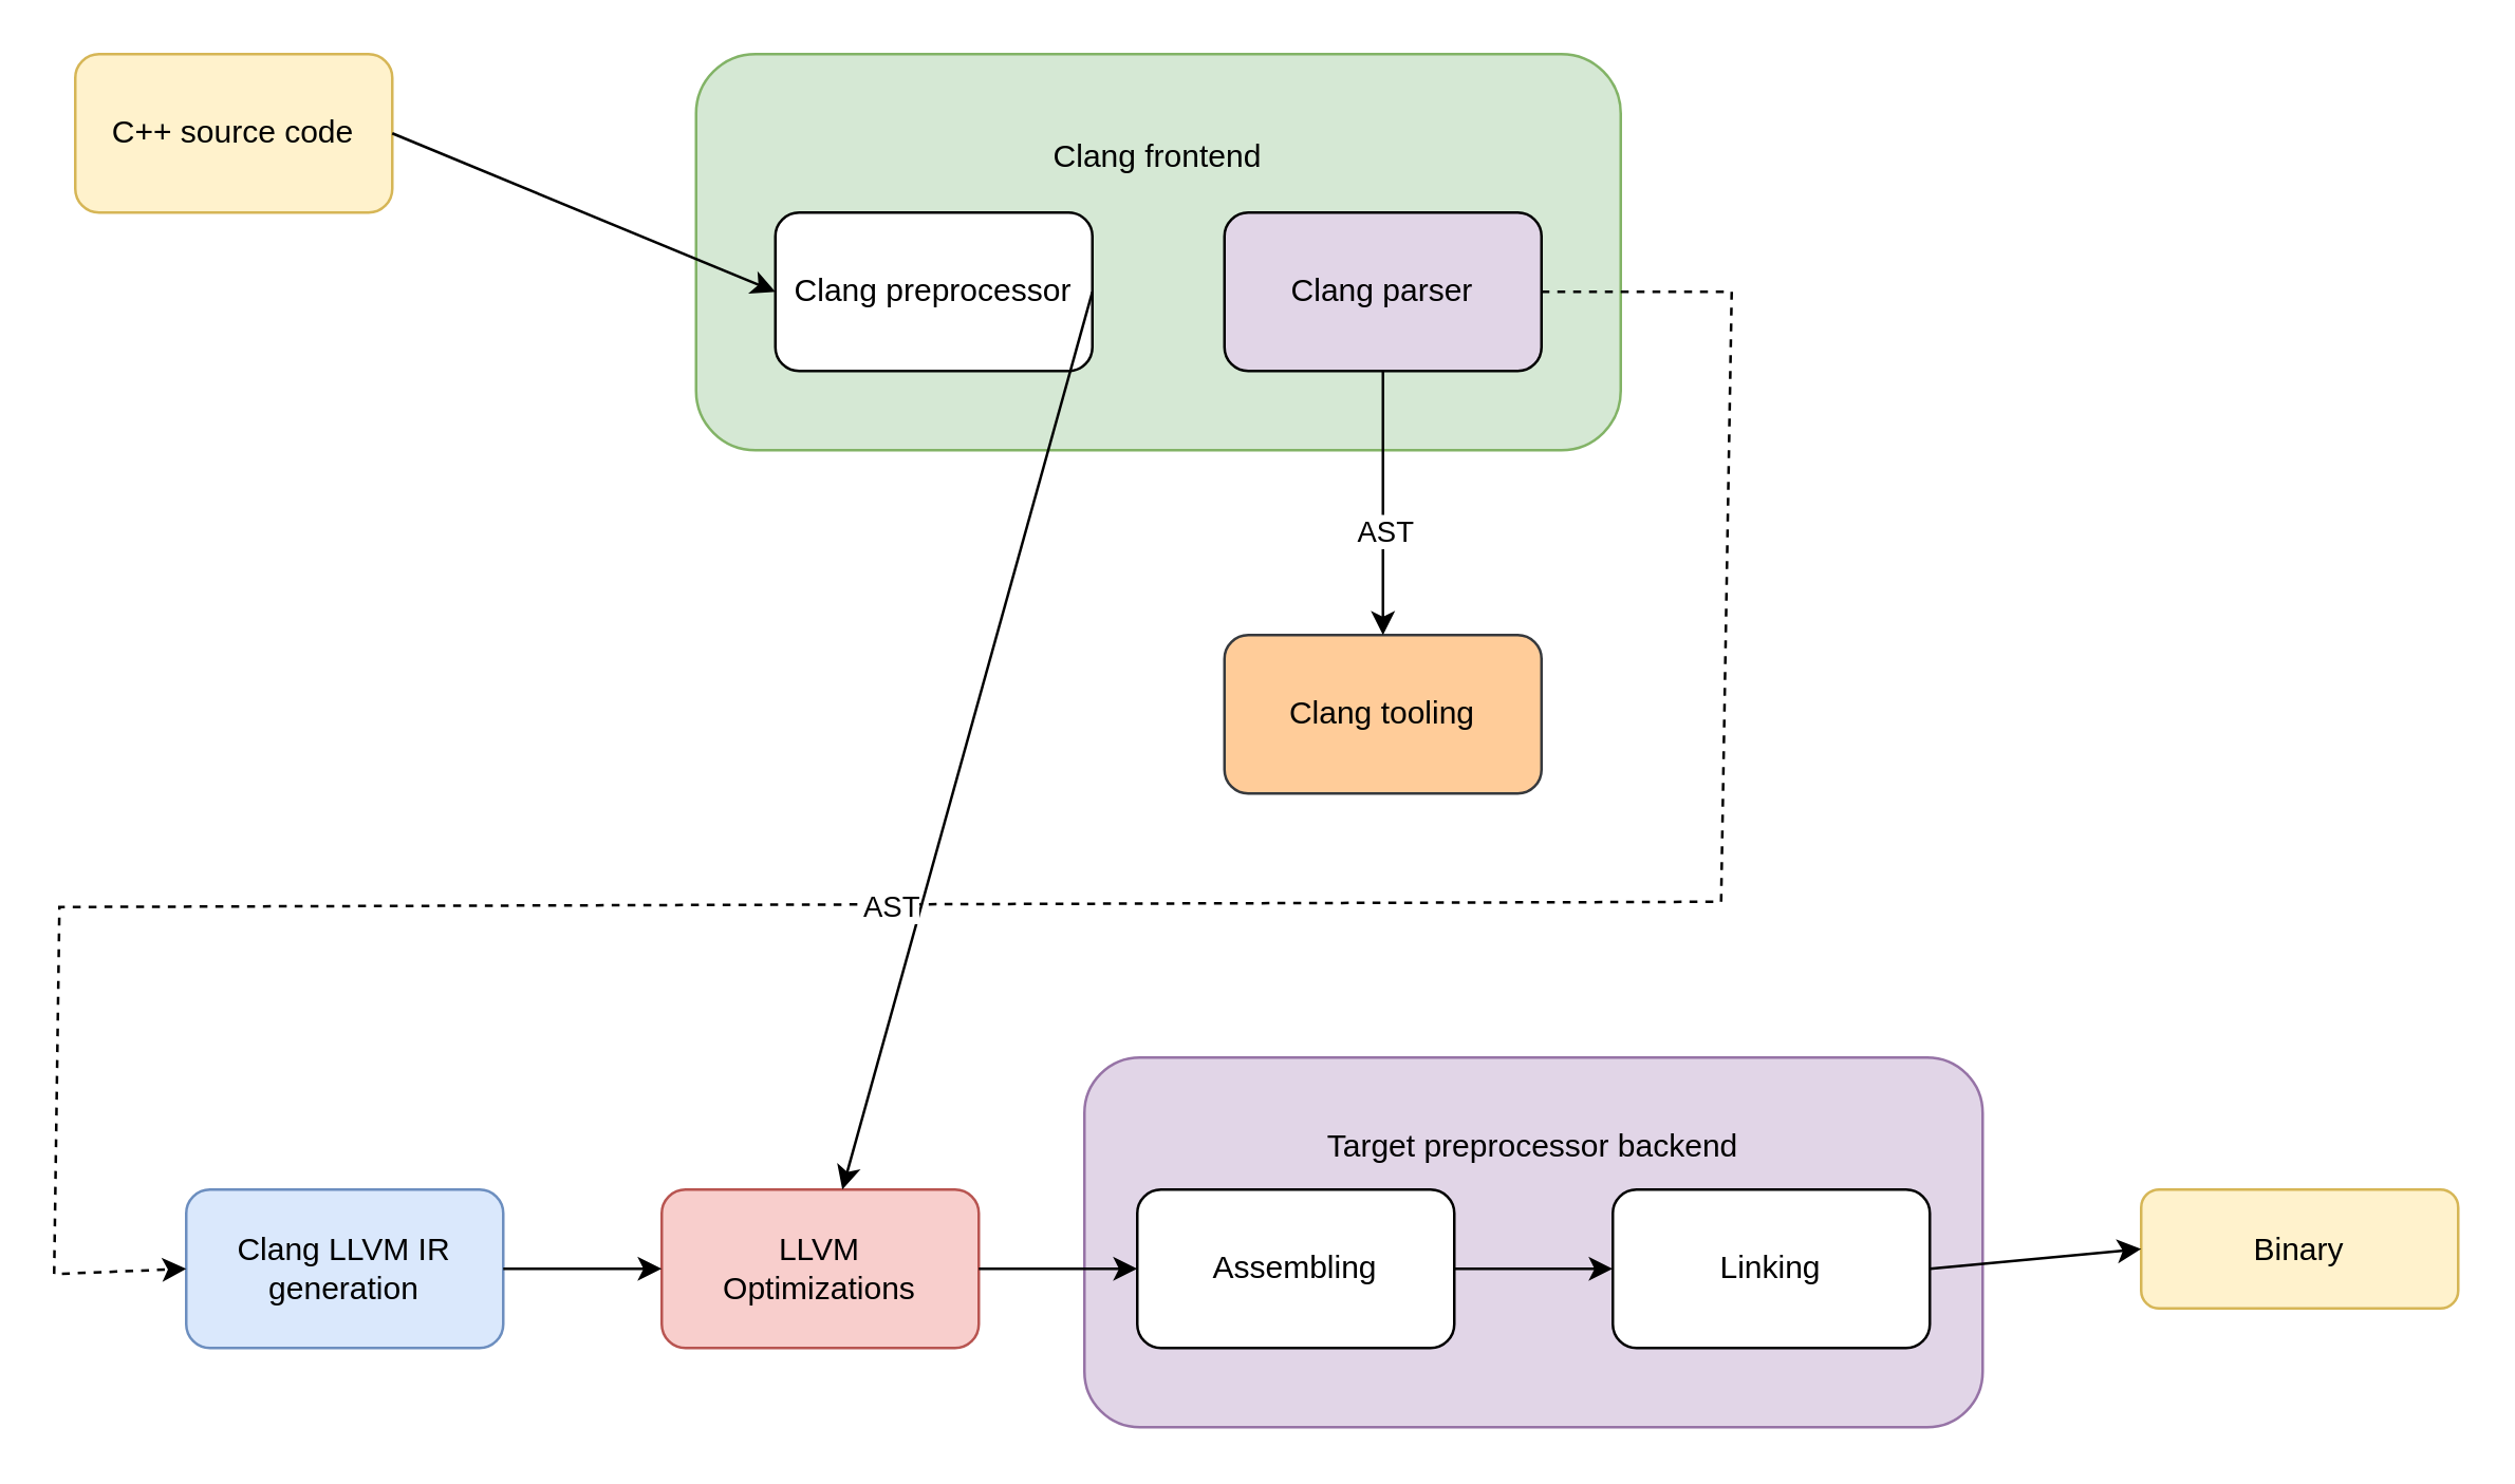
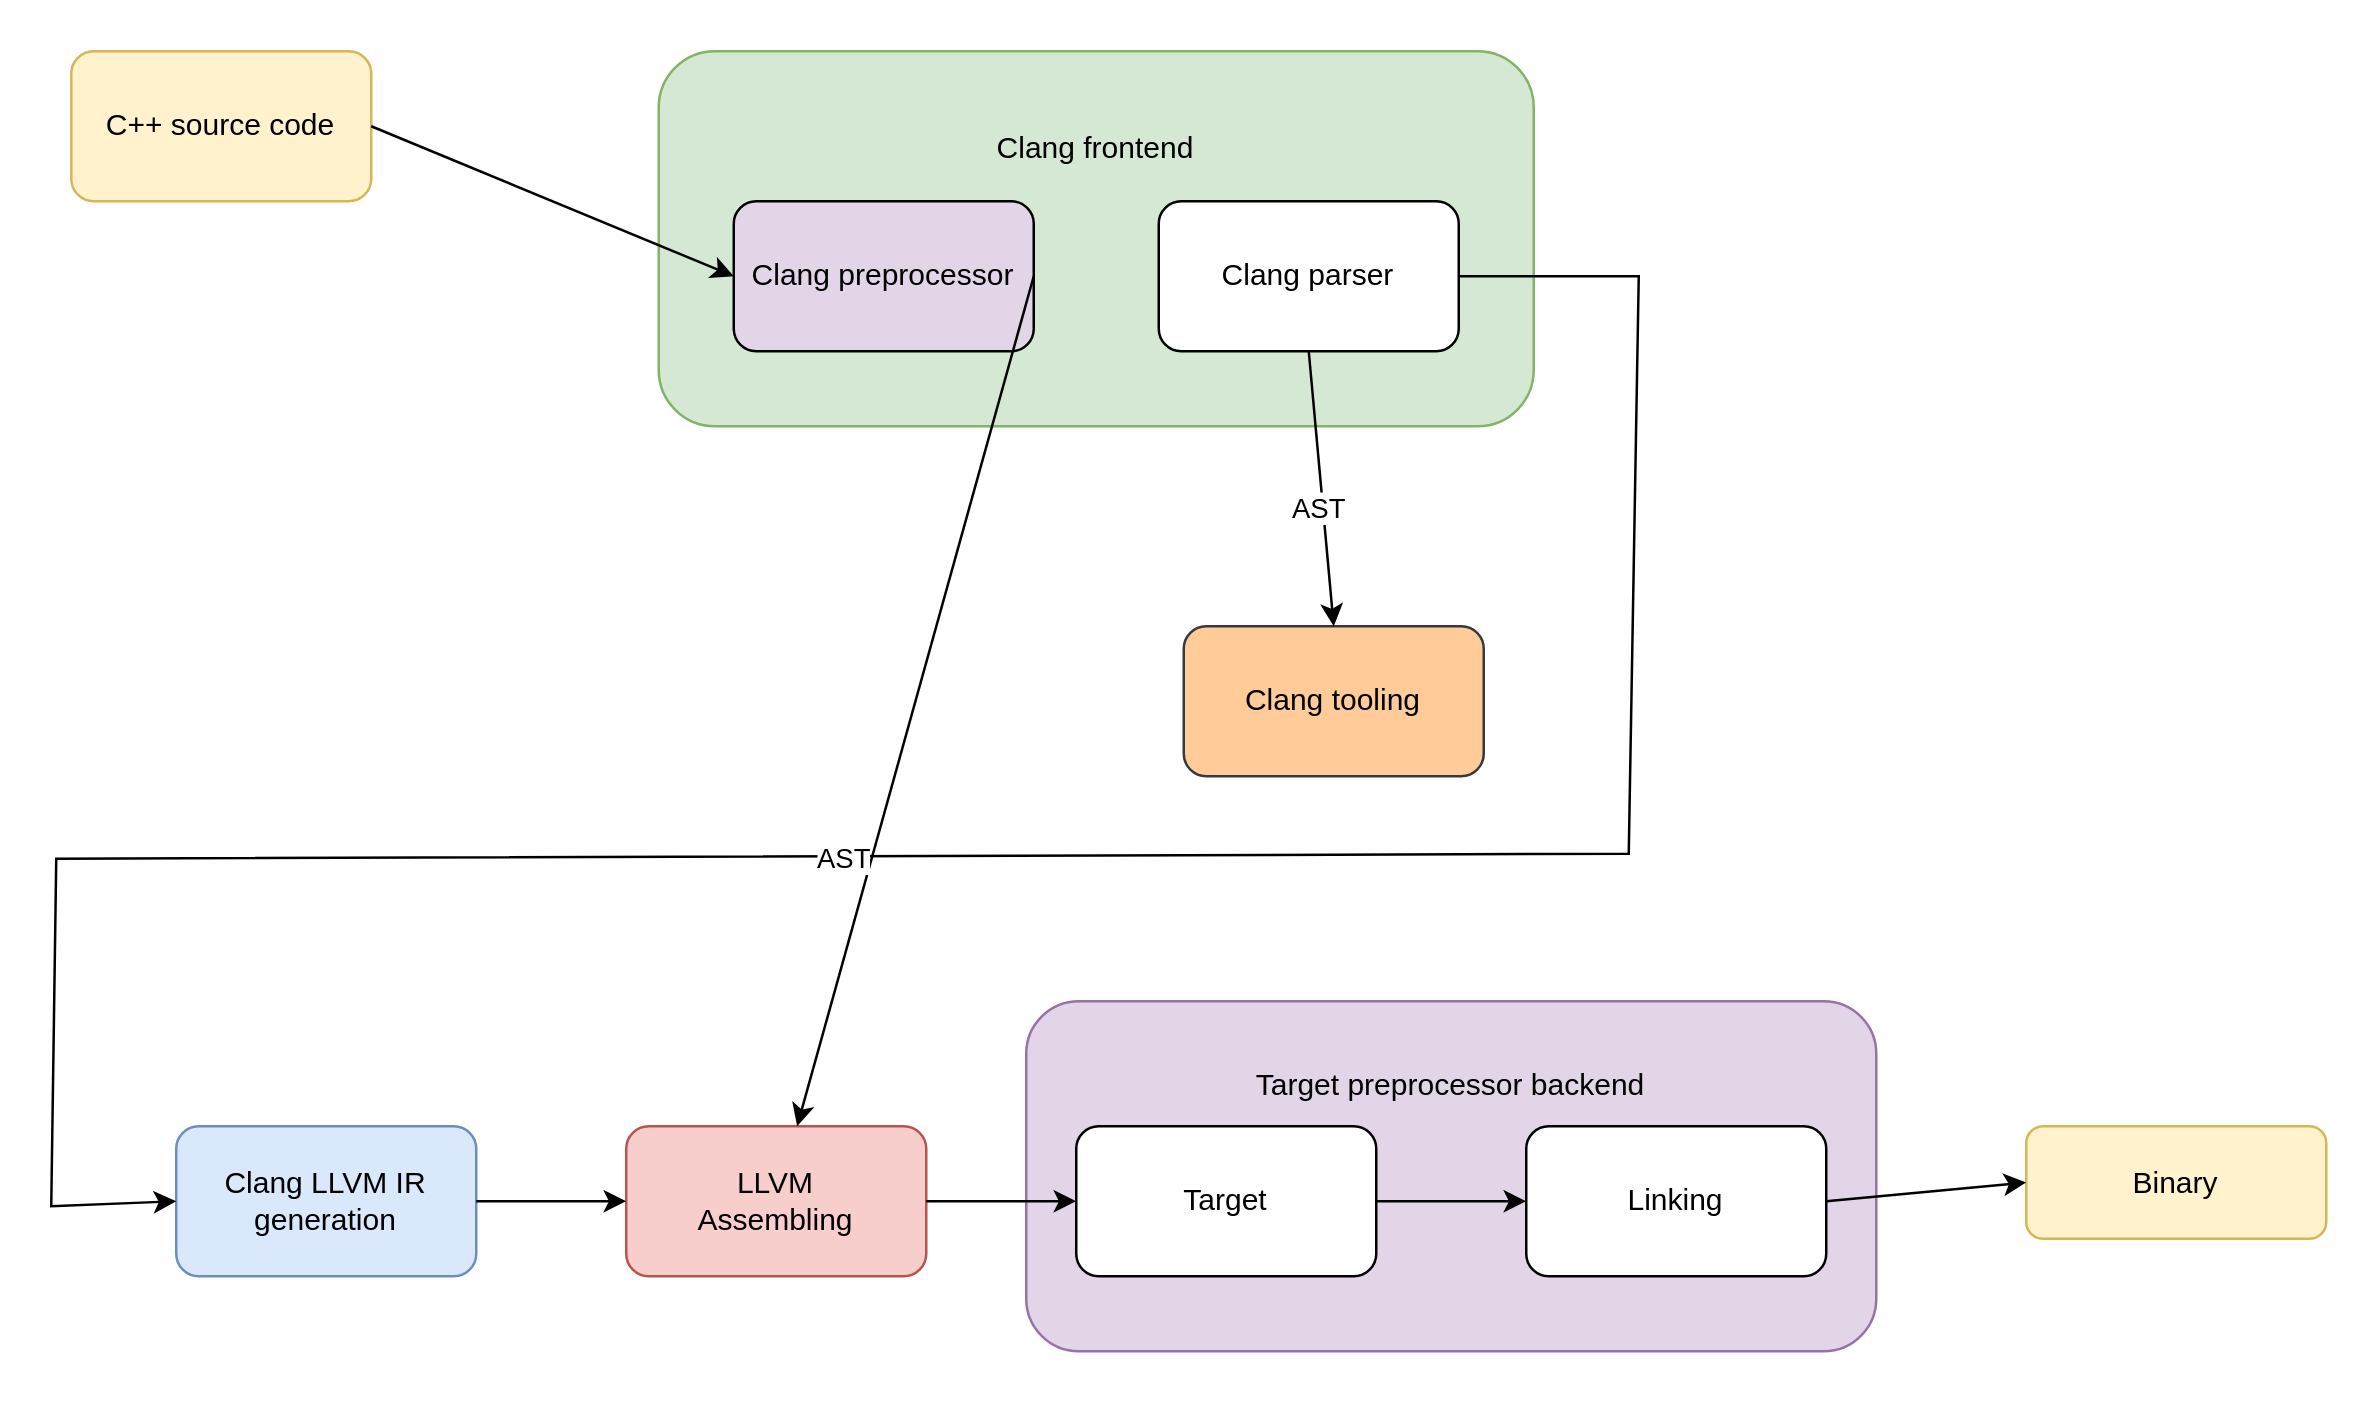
- <mxCell id="6" value="Clang preprocessor" style="rounded=1;whiteSpace=wrap;html=1;" parent="1" vertex="1"><mxGeometry x="293" y="80" width="120" height="60" as="geometry" /></mxCell>
+ <mxCell id="6" value="Clang preprocessor" style="rounded=1;whiteSpace=wrap;html=1;fillColor=#e1d5e7;" parent="1" vertex="1"><mxGeometry x="293" y="80" width="120" height="60" as="geometry" /></mxCell>
- <mxCell id="5" value="Clang parser" style="rounded=1;whiteSpace=wrap;html=1;fillColor=#e1d5e7;" parent="1" vertex="1"><mxGeometry x="463" y="80" width="120" height="60" as="geometry" /></mxCell>
+ <mxCell id="5" value="Clang parser" style="rounded=1;whiteSpace=wrap;html=1;" parent="1" vertex="1"><mxGeometry x="463" y="80" width="120" height="60" as="geometry" /></mxCell>
- <mxCell id="11" value="Clang tooling" style="rounded=1;whiteSpace=wrap;html=1;fillColor=#ffcc99;strokeColor=#36393d;" parent="1" vertex="1"><mxGeometry x="463" y="240" width="120" height="60" as="geometry" /></mxCell>
+ <mxCell id="11" value="Clang tooling" style="rounded=1;whiteSpace=wrap;html=1;fillColor=#ffcc99;strokeColor=#36393d;" parent="1" vertex="1"><mxGeometry x="473" y="250" width="120" height="60" as="geometry" /></mxCell>
- <mxCell id="14" value="AST" style="endArrow=classic;html=1;rounded=0;entryX=0;entryY=0.5;entryDx=0;entryDy=0;exitX=1;exitY=0.5;exitDx=0;exitDy=0;dashed=1;" parent="1" source="5" target="7" edge="1"><mxGeometry x="0.101" y="1" width="50" height="50" relative="1" as="geometry"><mxPoint x="613" y="110" as="sourcePoint" /><mxPoint x="313" y="130" as="targetPoint" /><Array as="points"><mxPoint x="655" y="110" /><mxPoint x="651" y="341" /><mxPoint x="22" y="343" /><mxPoint x="20" y="482" /></Array><mxPoint as="offset" /></mxGeometry></mxCell>
+ <mxCell id="14" value="AST" style="endArrow=classic;html=1;rounded=0;entryX=0;entryY=0.5;entryDx=0;entryDy=0;exitX=1;exitY=0.5;exitDx=0;exitDy=0;" parent="1" source="5" target="7" edge="1"><mxGeometry x="0.101" y="1" width="50" height="50" relative="1" as="geometry"><mxPoint x="613" y="110" as="sourcePoint" /><mxPoint x="313" y="130" as="targetPoint" /><Array as="points"><mxPoint x="655" y="110" /><mxPoint x="651" y="341" /><mxPoint x="22" y="343" /><mxPoint x="20" y="482" /></Array><mxPoint as="offset" /></mxGeometry></mxCell>
- <mxCell id="8" value="LLVM &lt;br&gt;Optimizations" style="rounded=1;whiteSpace=wrap;html=1;fillColor=#f8cecc;strokeColor=#b85450;" parent="1" vertex="1"><mxGeometry x="250" y="450" width="120" height="60" as="geometry" /></mxCell>
+ <mxCell id="8" value="LLVM &lt;br&gt;Assembling" style="rounded=1;whiteSpace=wrap;html=1;fillColor=#f8cecc;strokeColor=#b85450;" parent="1" vertex="1"><mxGeometry x="250" y="450" width="120" height="60" as="geometry" /></mxCell>
- <mxCell id="9" value="Assembling" style="rounded=1;whiteSpace=wrap;html=1;" parent="1" vertex="1"><mxGeometry x="430" y="450" width="120" height="60" as="geometry" /></mxCell>
+ <mxCell id="9" value="Target" style="rounded=1;whiteSpace=wrap;html=1;" parent="1" vertex="1"><mxGeometry x="430" y="450" width="120" height="60" as="geometry" /></mxCell>
